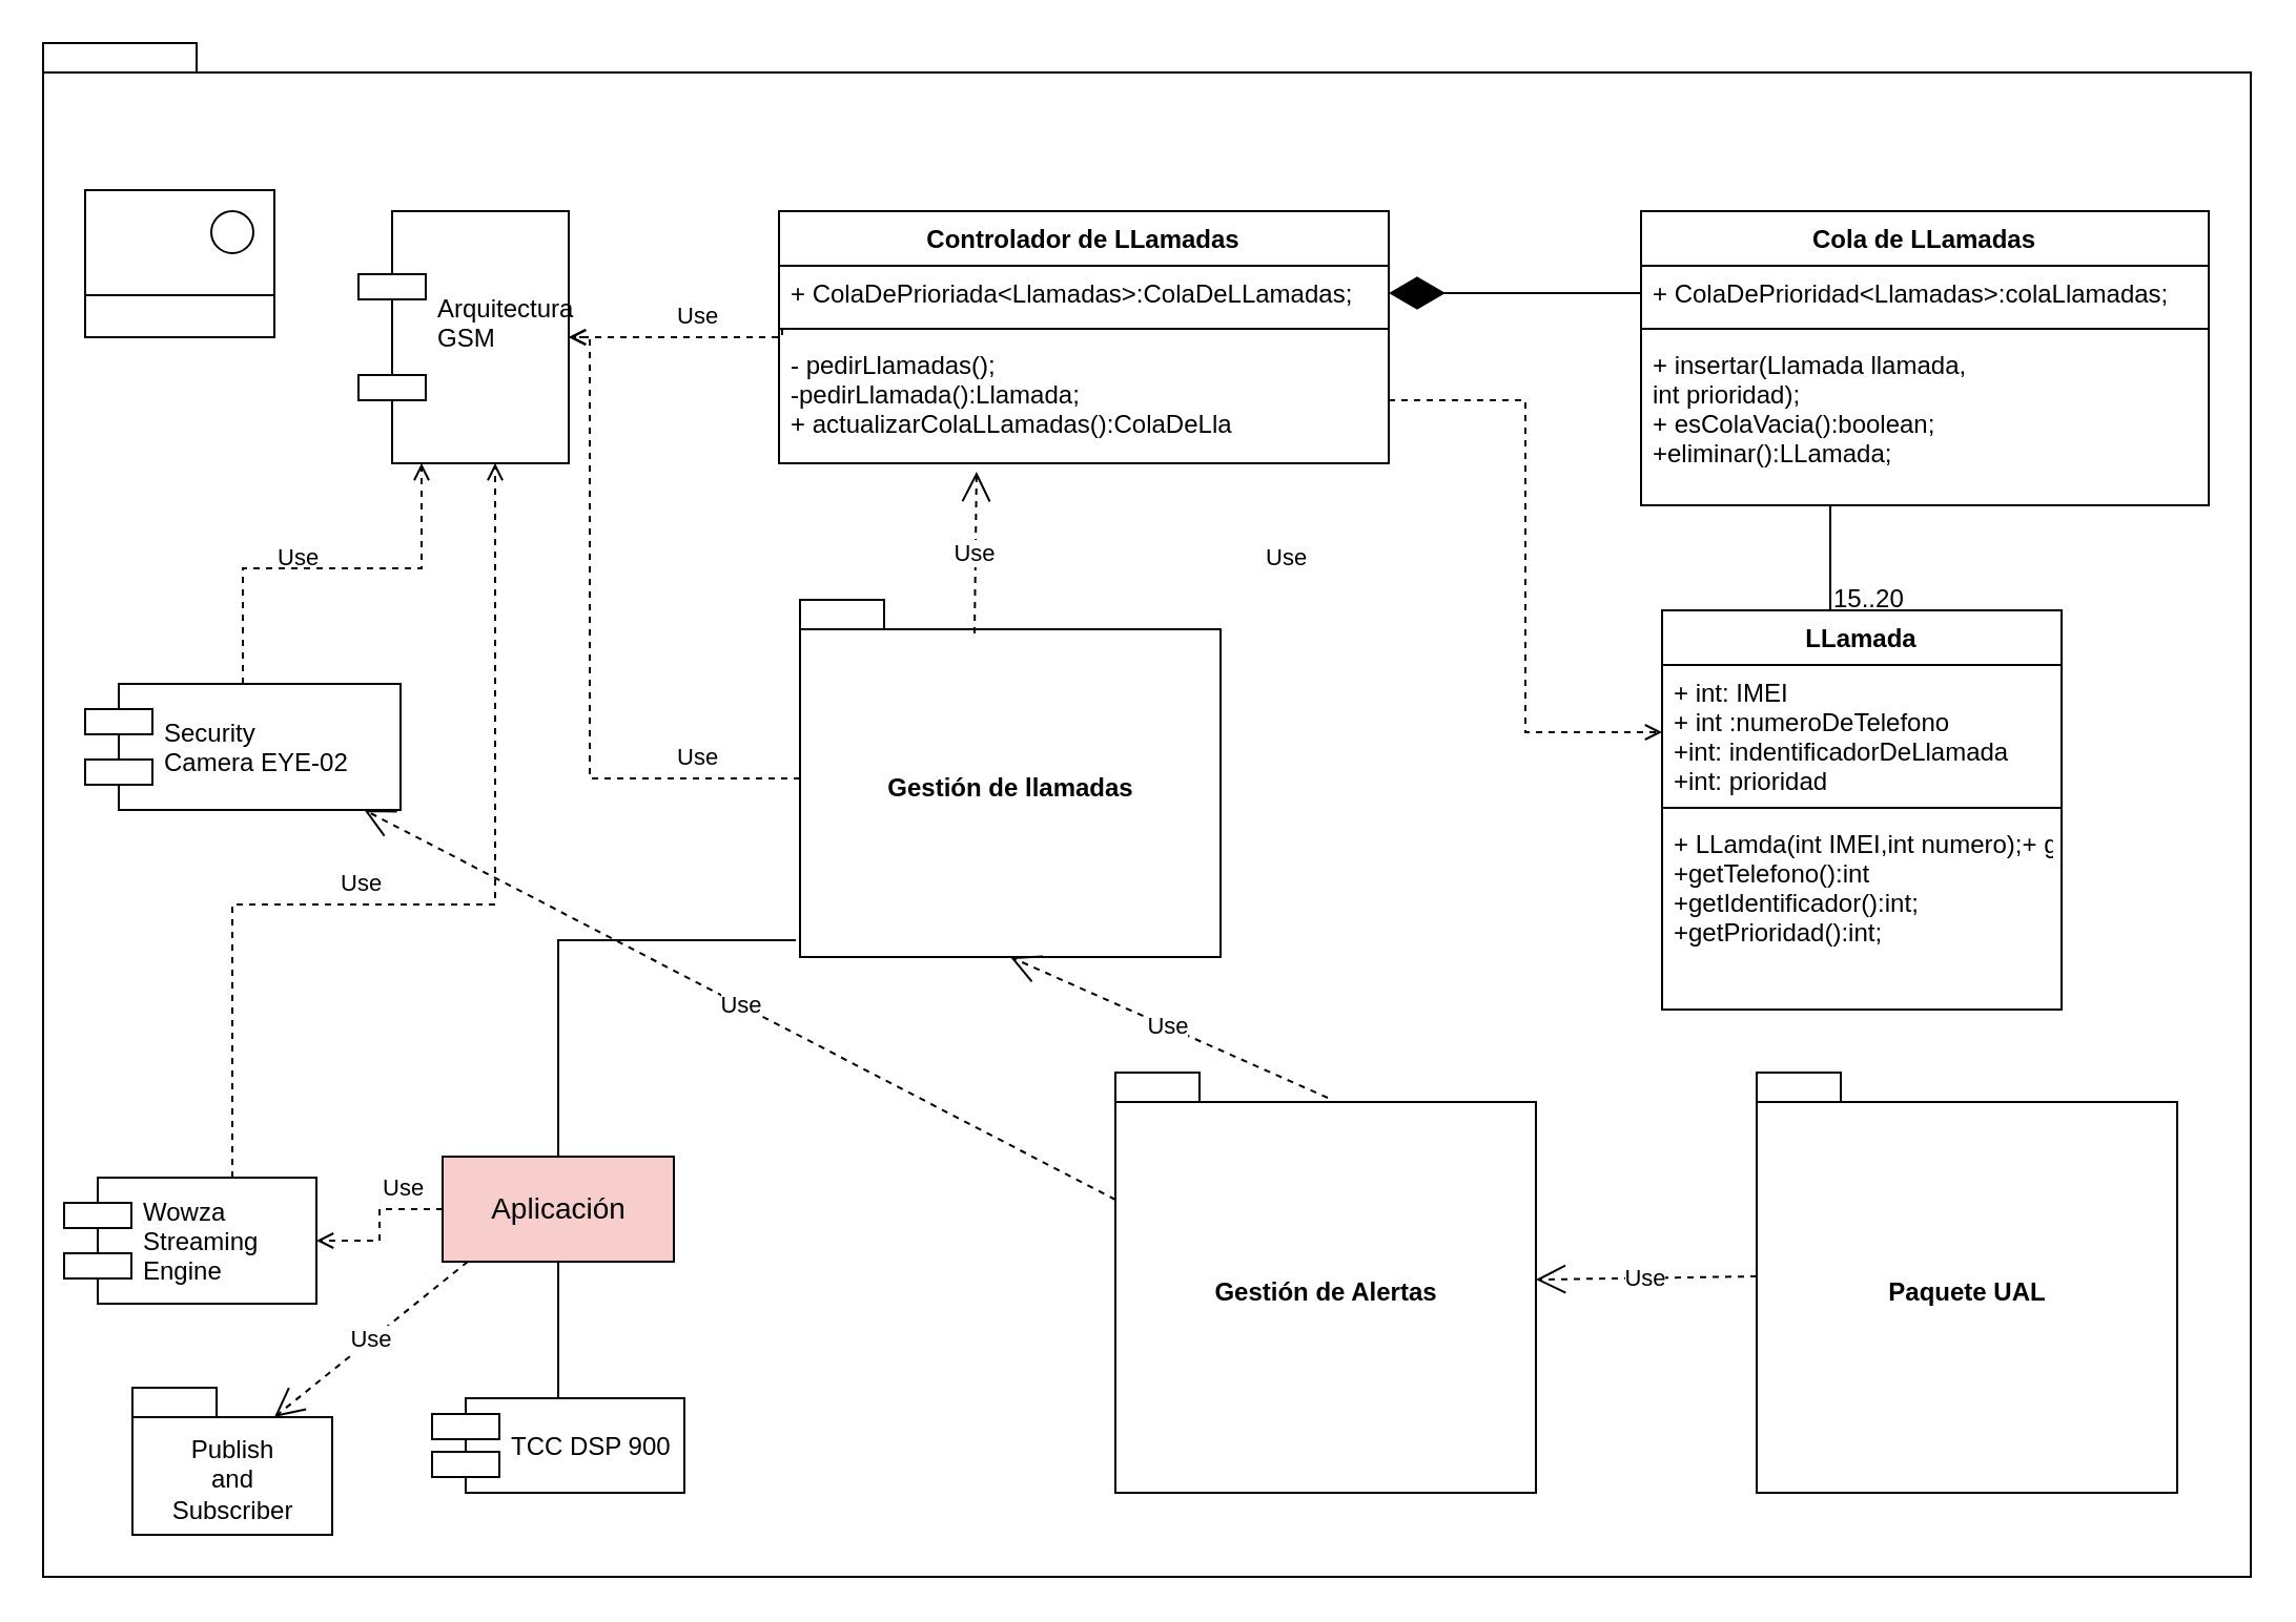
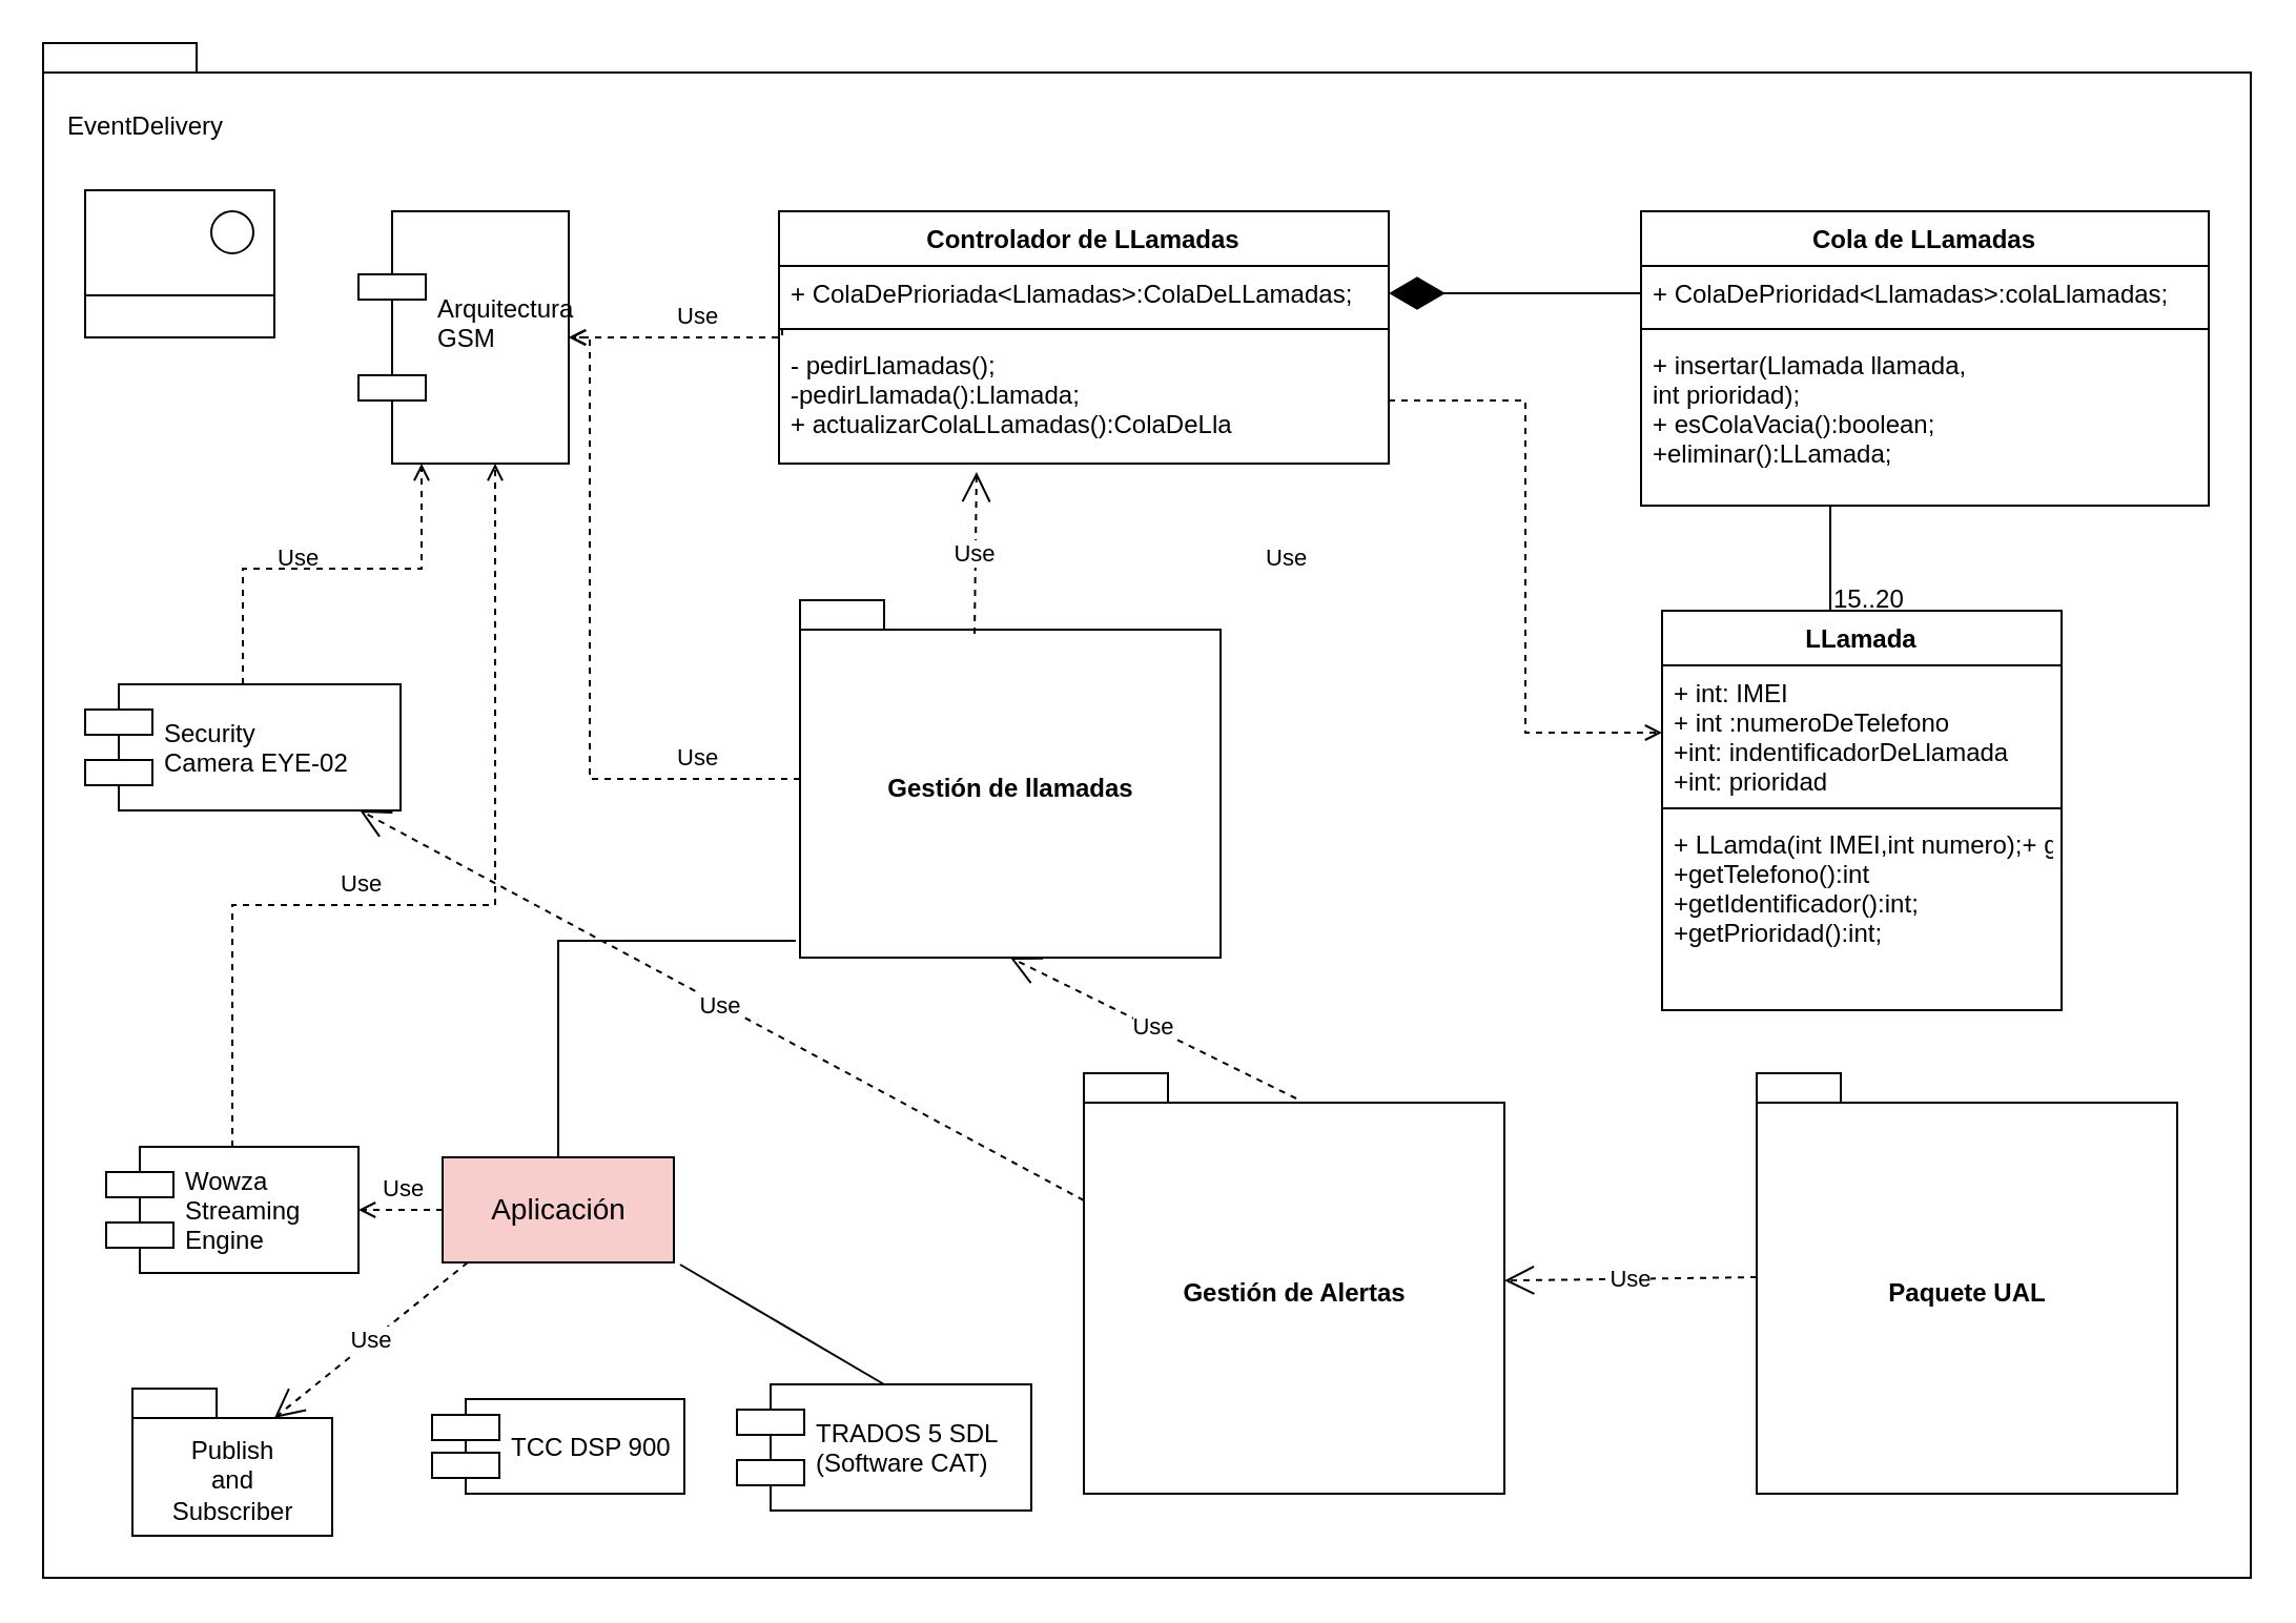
+ <mxCell id="3" value="EventDelivery" style="text;html=1;resizable=0;points=[];autosize=1;align=left;verticalAlign=top;spacingTop=-4;" parent="1" vertex="1"><mxGeometry x="30" y="50" width="90" height="20" as="geometry" /></mxCell>
- <mxCell id="34" value="Wowza &#10;Streaming&#10;Engine" style="shape=component;align=left;spacingLeft=36;" parent="1" vertex="1"><mxGeometry x="30" y="560" width="120" height="60" as="geometry" /></mxCell>
+ <mxCell id="34" value="Wowza &#10;Streaming&#10;Engine" style="shape=component;align=left;spacingLeft=36;" parent="1" vertex="1"><mxGeometry x="50" y="545" width="120" height="60" as="geometry" /></mxCell>
- <mxCell id="32" value="Gestión de Alertas" style="shape=folder;fontStyle=1;spacingTop=10;tabWidth=40;tabHeight=14;tabPosition=left;html=1;" parent="1" vertex="1"><mxGeometry x="530" y="510" width="200" height="200" as="geometry" /></mxCell>
+ <mxCell id="32" value="Gestión de Alertas" style="shape=folder;fontStyle=1;spacingTop=10;tabWidth=40;tabHeight=14;tabPosition=left;html=1;" parent="1" vertex="1"><mxGeometry x="515" y="510" width="200" height="200" as="geometry" /></mxCell>
+ <mxCell id="52" value="" style="endArrow=none;html=1;entryX=1.027;entryY=1.02;entryDx=0;entryDy=0;entryPerimeter=0;exitX=0.5;exitY=0;exitDx=0;exitDy=0;" edge="1" parent="1" source="51" target="26"><mxGeometry width="50" height="50" relative="1" as="geometry"><mxPoint x="380" y="660" as="sourcePoint" /><mxPoint x="430" y="610" as="targetPoint" /></mxGeometry></mxCell>
- <mxCell id="45" value="" style="endArrow=none;html=1;entryX=0.5;entryY=1;entryDx=0;entryDy=0;exitX=0.5;exitY=0;exitDx=0;exitDy=0;" parent="1" source="44" target="26" edge="1"><mxGeometry width="50" height="50" relative="1" as="geometry"><mxPoint x="90" y="700" as="sourcePoint" /><mxPoint x="140" y="650" as="targetPoint" /></mxGeometry></mxCell>
+ <mxCell id="51" value="TRADOS 5 SDL&#10;(Software CAT)" style="shape=component;align=left;spacingLeft=36;" vertex="1" parent="1"><mxGeometry x="350" y="658" width="140" height="60" as="geometry" /></mxCell>
